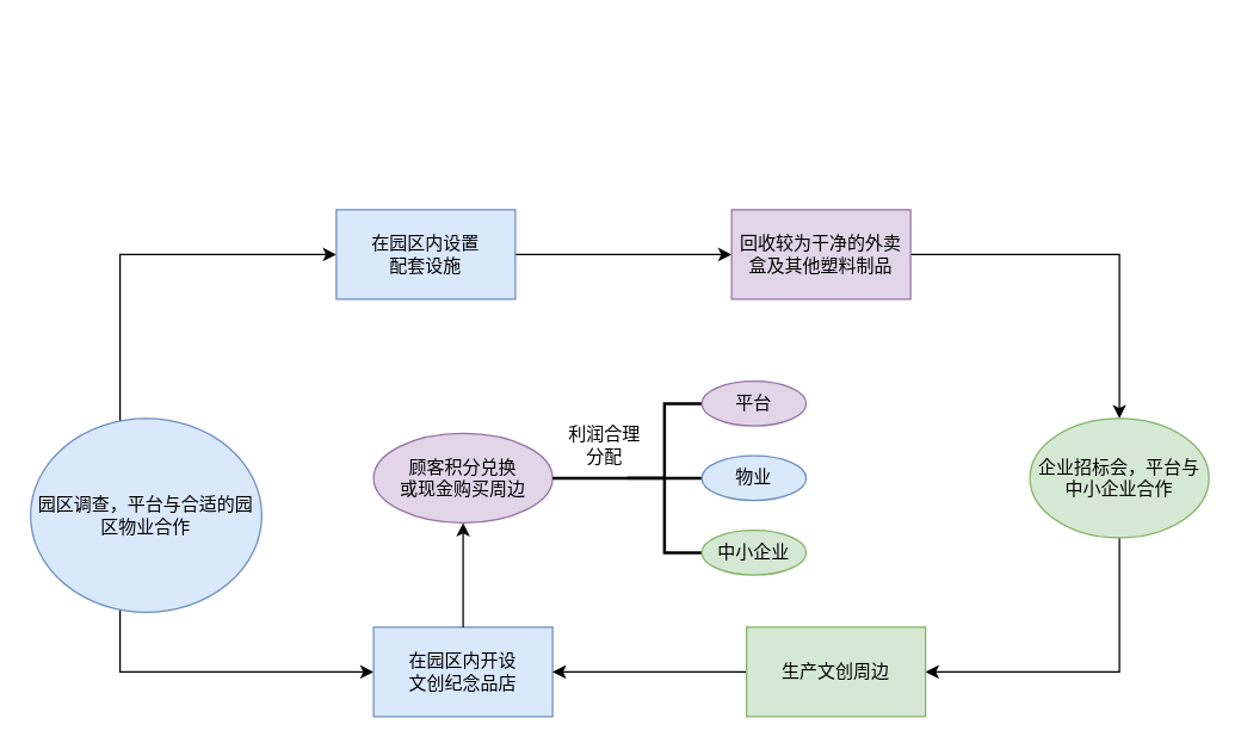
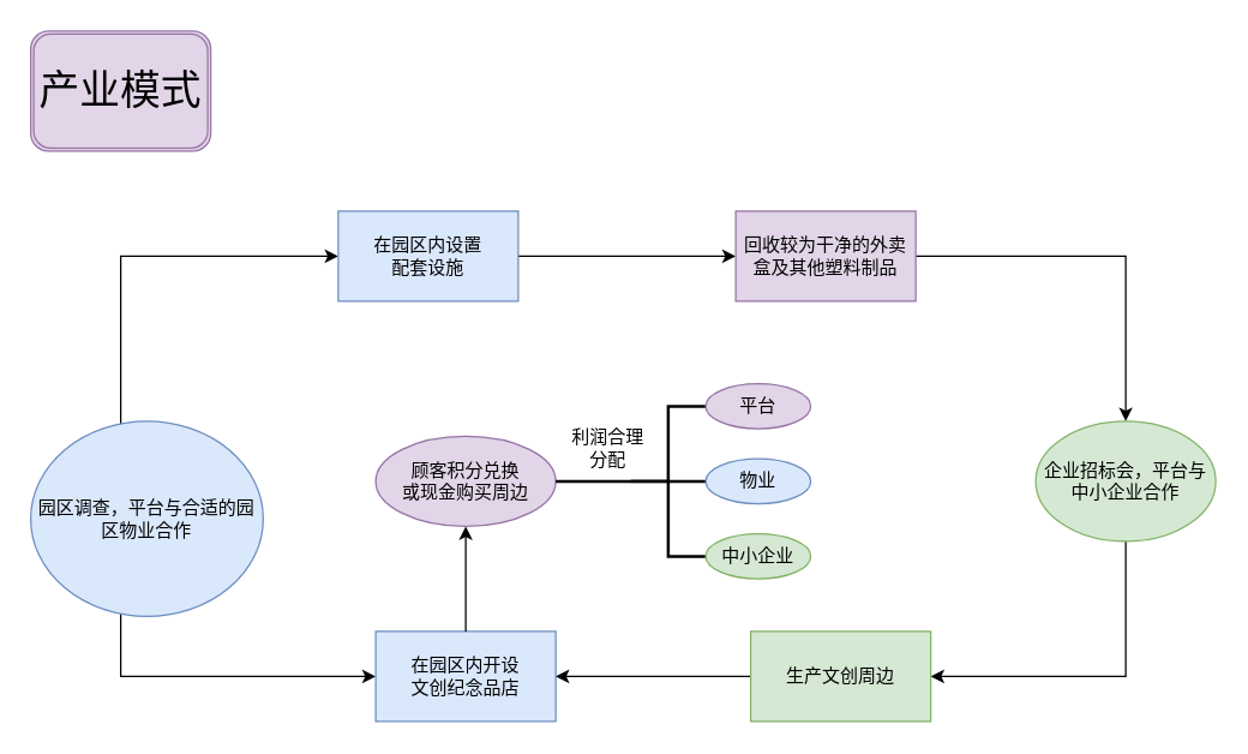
+ <mxCell id="2" value="&lt;span style=&quot;font-size: 27px ; white-space: normal&quot;&gt;产业模式&lt;/span&gt;" style="shape=ext;double=1;rounded=1;whiteSpace=wrap;html=1;fillColor=#e1d5e7;strokeColor=#9673a6;" parent="1" vertex="1"><mxGeometry x="20" y="20" width="120" height="80" as="geometry" /></mxCell>
